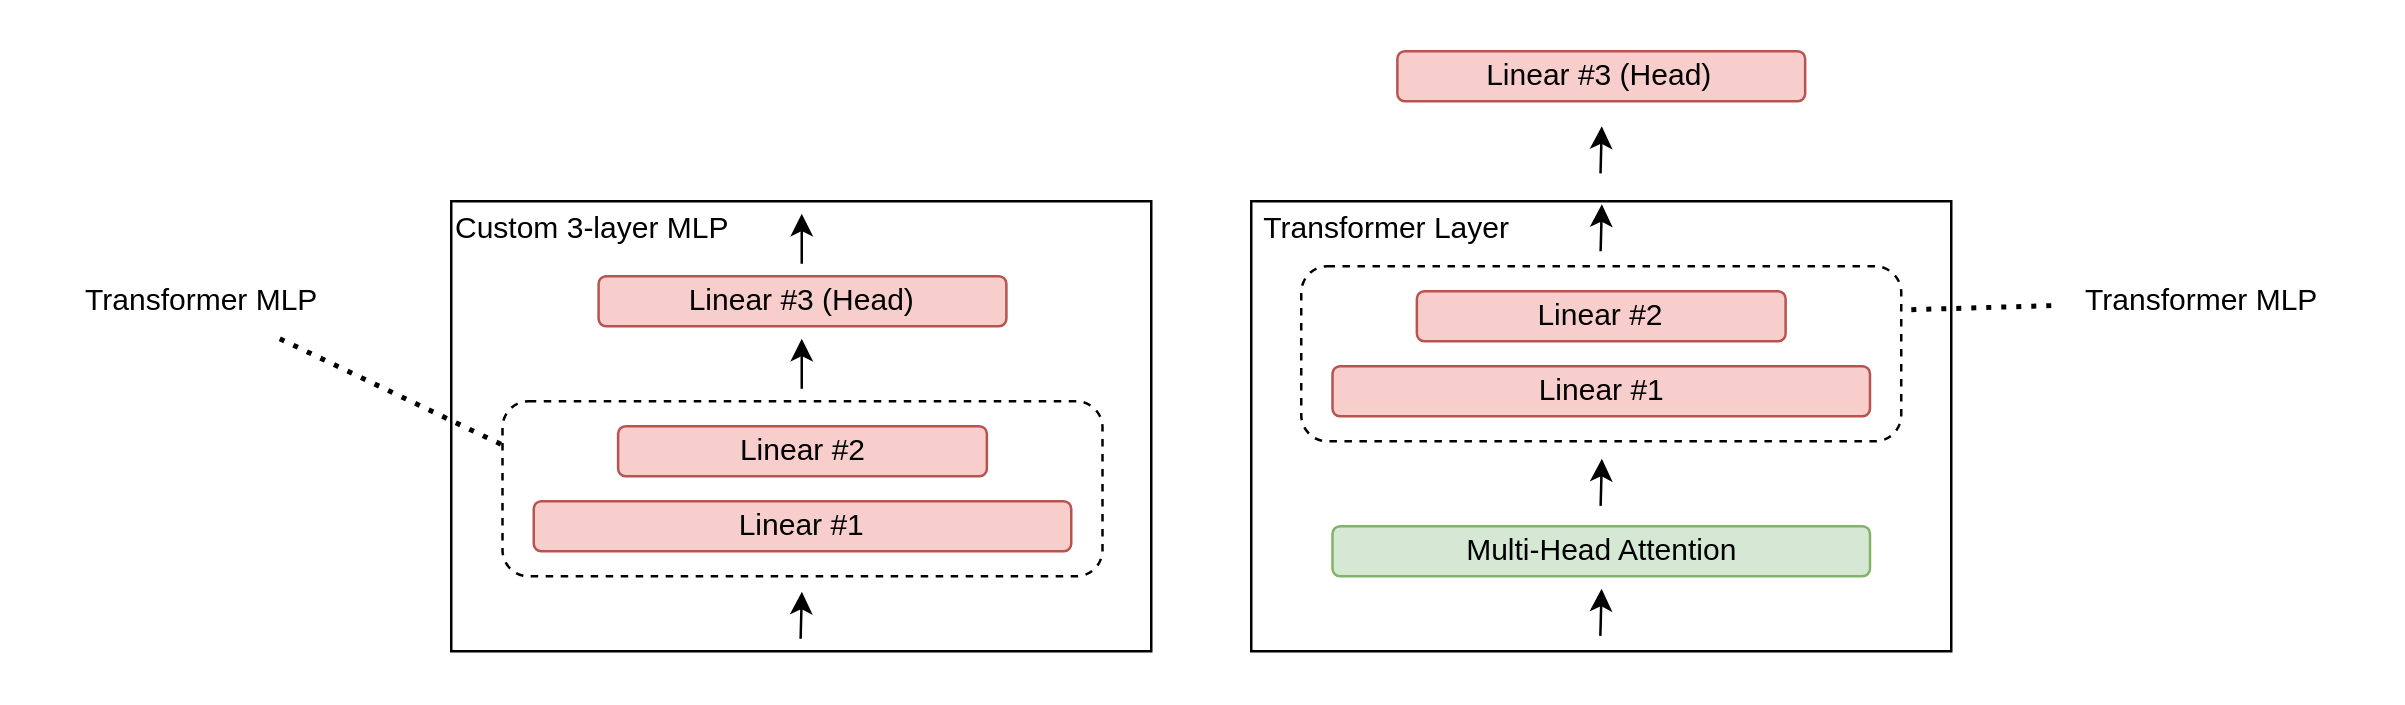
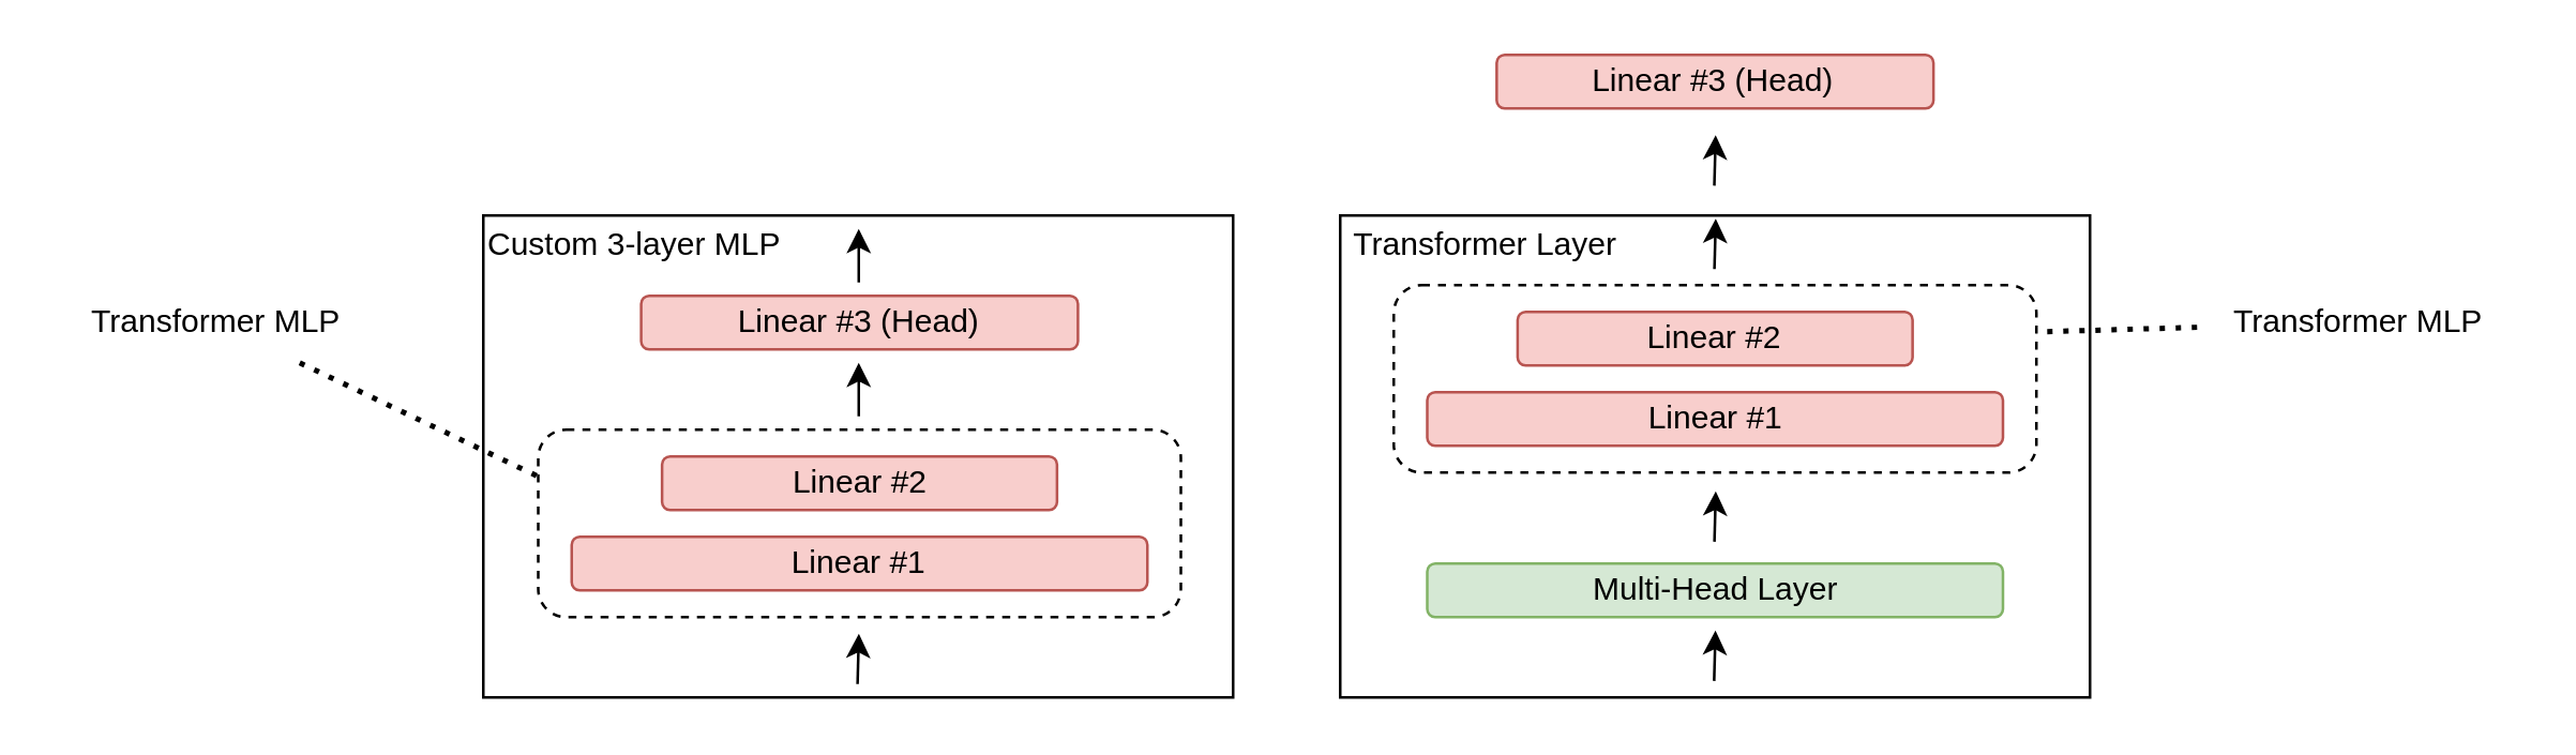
- <mxCell id="8" value="Multi-Head Attention" style="rounded=1;whiteSpace=wrap;html=1;fillColor=#d5e8d4;strokeColor=#82b366;" vertex="1" parent="1"><mxGeometry x="532.5" y="210" width="215" height="20" as="geometry" /></mxCell>
+ <mxCell id="8" value="Multi-Head Layer" style="rounded=1;whiteSpace=wrap;html=1;fillColor=#d5e8d4;strokeColor=#82b366;" vertex="1" parent="1"><mxGeometry x="532.5" y="210" width="215" height="20" as="geometry" /></mxCell>
